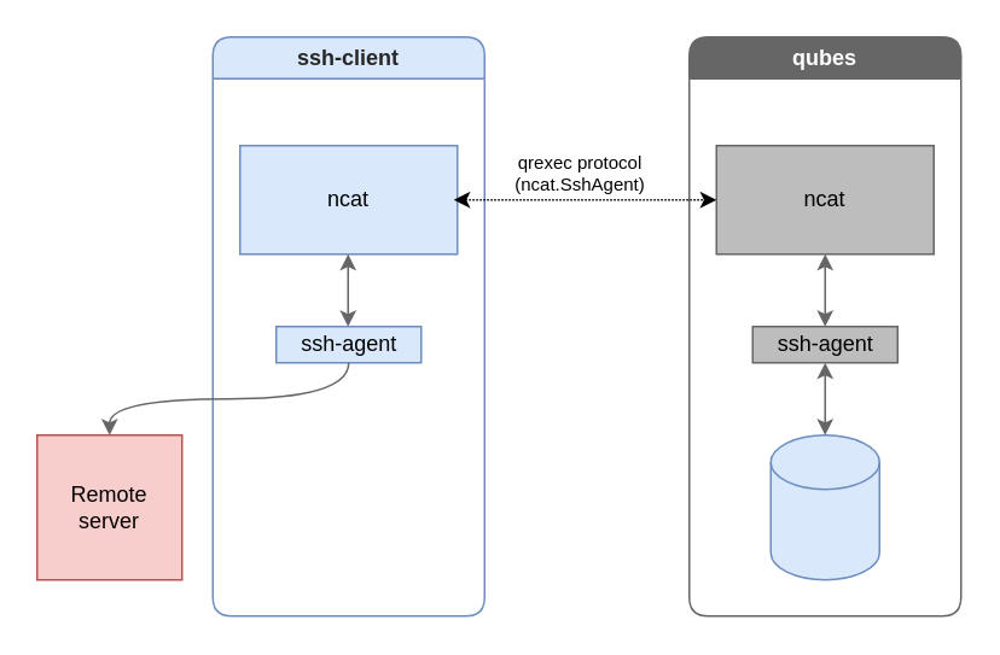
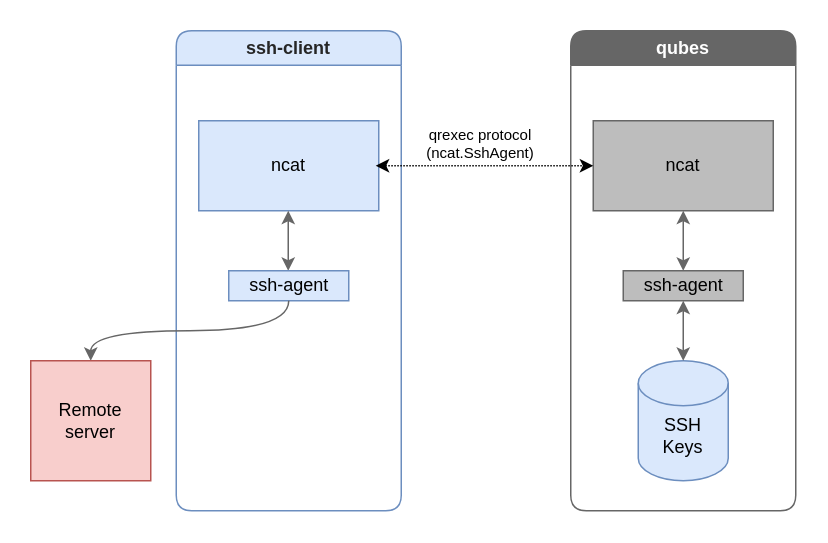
+ <mxCell id="4" value="&lt;div&gt;SSH Keys&lt;/div&gt;" style="text;html=1;strokeColor=none;fillColor=none;align=center;verticalAlign=middle;whiteSpace=wrap;rounded=0;glass=0;comic=0;" parent="2" vertex="1"><mxGeometry x="55" y="260" width="40" height="20" as="geometry" /></mxCell>
